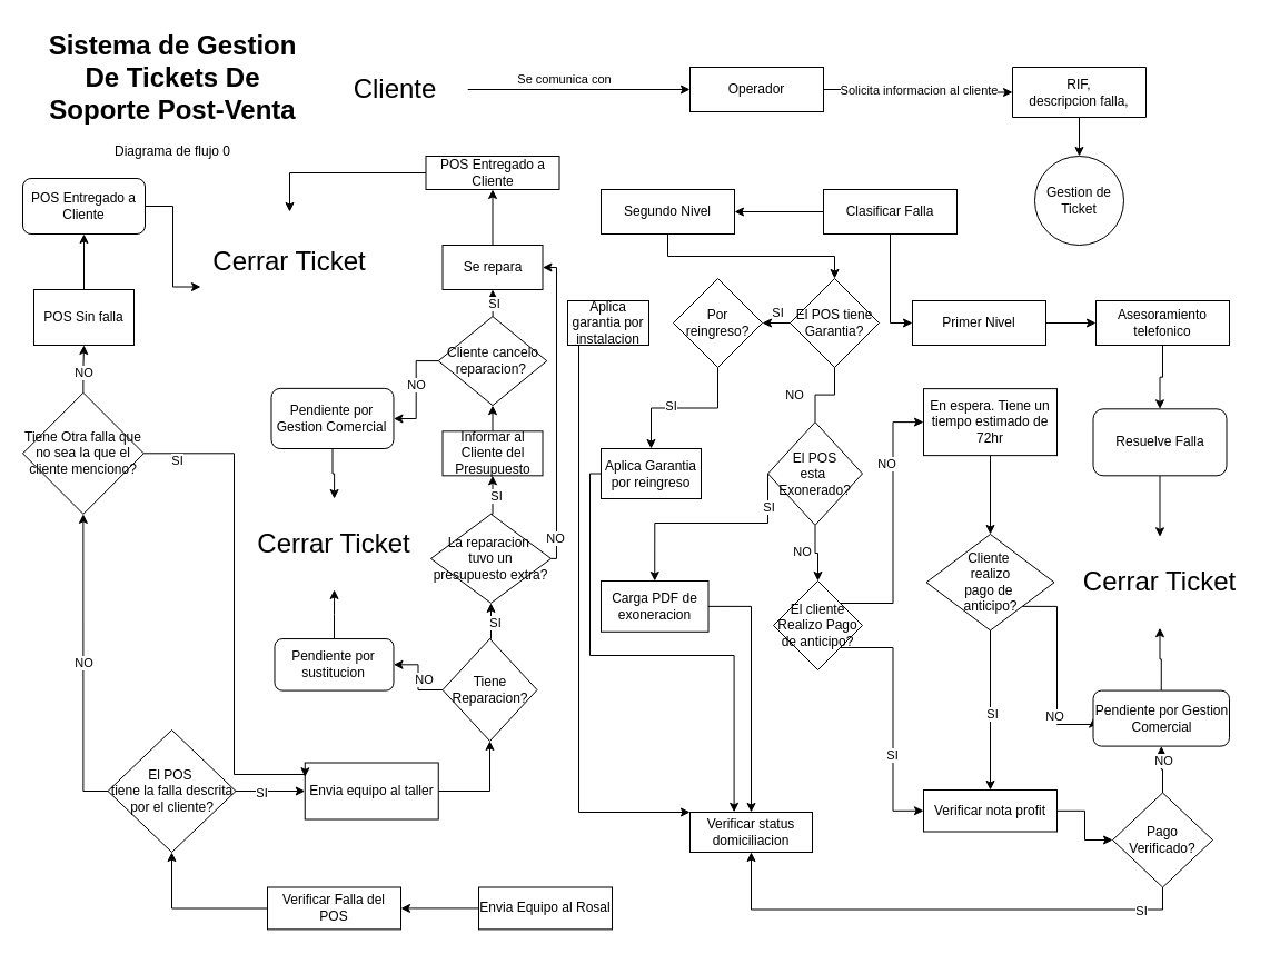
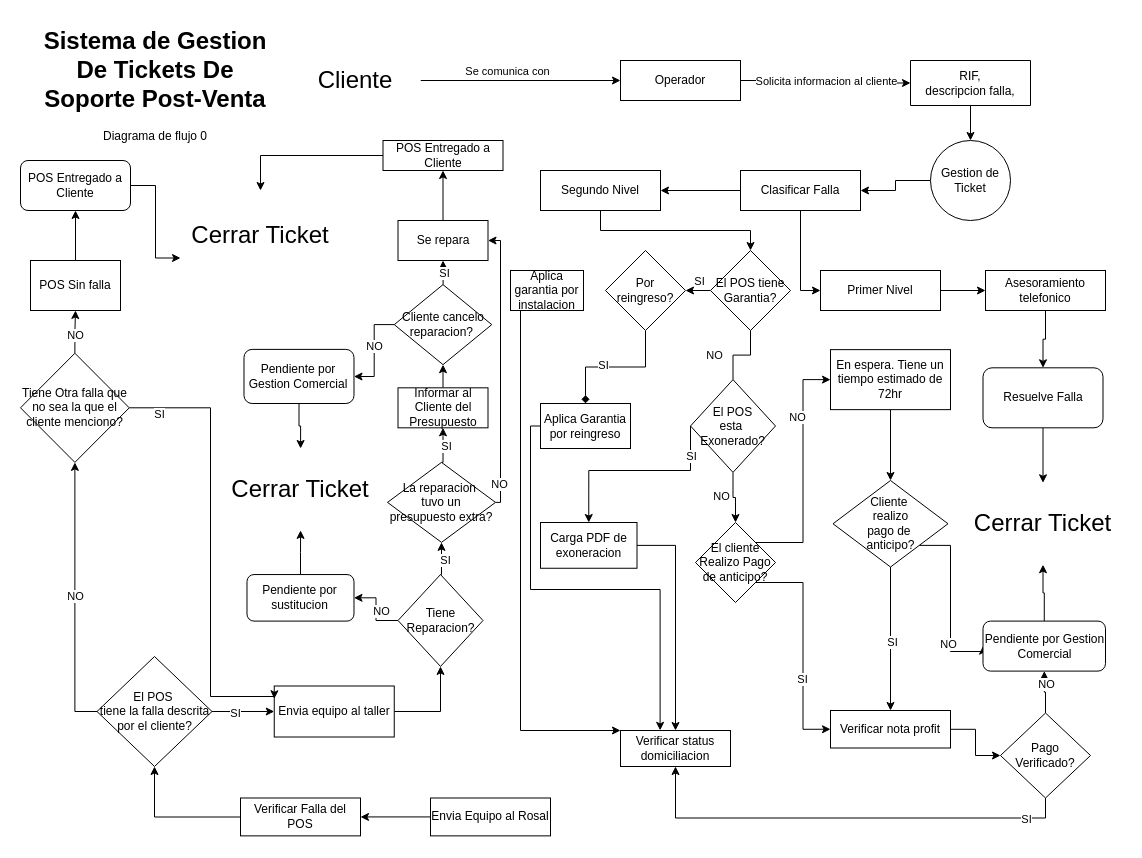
+ <mxCell id="3" value="" style="edgeStyle=orthogonalEdgeStyle;rounded=0;orthogonalLoop=1;jettySize=auto;html=1;" parent="1" source="4" target="9" edge="1"><mxGeometry relative="1" as="geometry" /></mxCell>
- <mxCell id="37" style="edgeStyle=orthogonalEdgeStyle;rounded=0;orthogonalLoop=1;jettySize=auto;html=1;exitX=0.5;exitY=1;exitDx=0;exitDy=0;entryX=0.5;entryY=0;entryDx=0;entryDy=0;" parent="1" source="39" target="79" edge="1"><mxGeometry relative="1" as="geometry"><mxPoint x="567.5" y="370" as="targetPoint" /></mxGeometry></mxCell>
+ <mxCell id="37" style="edgeStyle=orthogonalEdgeStyle;rounded=0;orthogonalLoop=1;jettySize=auto;html=1;exitX=0.5;exitY=1;exitDx=0;exitDy=0;entryX=0.5;entryY=0;entryDx=0;entryDy=0;endArrow=diamond;" parent="1" source="39" target="79" edge="1"><mxGeometry relative="1" as="geometry"><mxPoint x="567.5" y="370" as="targetPoint" /></mxGeometry></mxCell>
